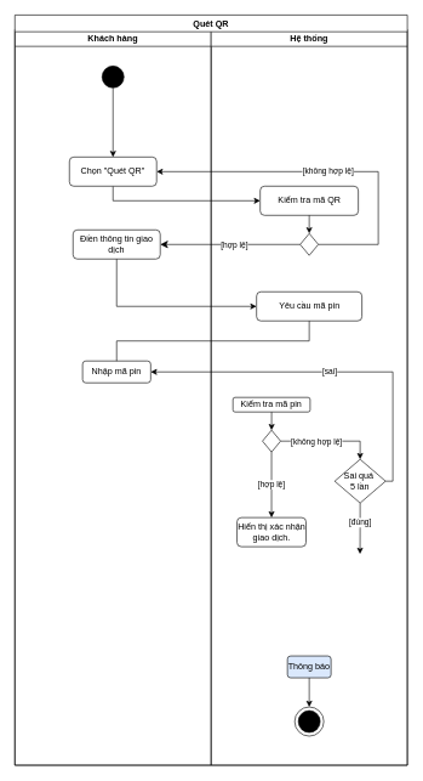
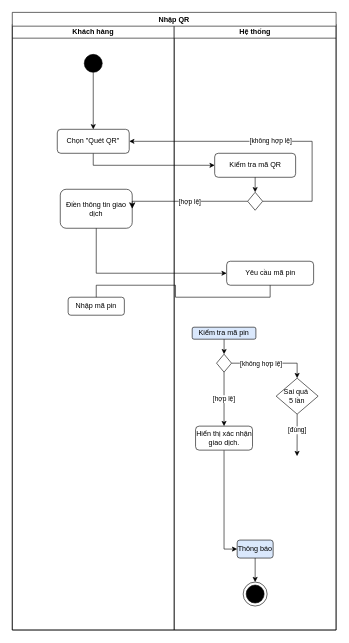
- <mxCell id="6" value="Quét QR" style="swimlane;whiteSpace=wrap;html=1;" vertex="1" parent="1"><mxGeometry x="20" y="20" width="540" height="1030" as="geometry" /></mxCell>
+ <mxCell id="6" value="Nhập QR" style="swimlane;whiteSpace=wrap;html=1;" vertex="1" parent="1"><mxGeometry x="20" y="20" width="540" height="1030" as="geometry" /></mxCell>
- <mxCell id="10" value="Điền thông tin giao dịch" style="rounded=1;whiteSpace=wrap;html=1;fontSize=12;glass=0;strokeWidth=1;shadow=0;" vertex="1" parent="6"><mxGeometry x="80.01" y="295" width="120" height="40" as="geometry" /></mxCell>
+ <mxCell id="10" value="Điền thông tin giao dịch" style="rounded=1;whiteSpace=wrap;html=1;fontSize=12;glass=0;strokeWidth=1;shadow=0;" vertex="1" parent="6"><mxGeometry x="80.01" y="295" width="120" height="65" as="geometry" /></mxCell>
- <mxCell id="26" value="Yêu cầu mã pin" style="rounded=1;whiteSpace=wrap;html=1;fontSize=12;glass=0;strokeWidth=1;shadow=0;" vertex="1" parent="6"><mxGeometry x="332.5" y="380" width="145" height="40" as="geometry" /></mxCell>
+ <mxCell id="26" value="Yêu cầu mã pin" style="rounded=1;whiteSpace=wrap;html=1;fontSize=12;glass=0;strokeWidth=1;shadow=0;" vertex="1" parent="6"><mxGeometry x="357.5" y="415" width="145" height="40" as="geometry" /></mxCell>
- <mxCell id="31" style="edgeStyle=orthogonalEdgeStyle;rounded=0;orthogonalLoop=1;jettySize=auto;html=1;exitX=1;exitY=0.5;exitDx=0;exitDy=0;entryX=1;entryY=0.5;entryDx=0;entryDy=0;" edge="1" parent="6" source="33" target="13"><mxGeometry relative="1" as="geometry"><Array as="points"><mxPoint x="520" y="640" /><mxPoint x="520" y="490" /></Array></mxGeometry></mxCell>
- <mxCell id="32" value="[sai]" style="edgeLabel;html=1;align=center;verticalAlign=middle;resizable=0;points=[];" vertex="1" connectable="0" parent="31"><mxGeometry x="0.006" y="-1" relative="1" as="geometry"><mxPoint as="offset" /></mxGeometry></mxCell>
- <mxCell id="14" value="Kiểm tra mã pin" style="rounded=1;whiteSpace=wrap;html=1;" vertex="1" parent="6"><mxGeometry x="300" y="525" width="106.25" height="20" as="geometry" /></mxCell>
+ <mxCell id="14" value="Kiểm tra mã pin" style="rounded=1;whiteSpace=wrap;html=1;fillColor=#dae8fc;" vertex="1" parent="6"><mxGeometry x="300" y="525" width="106.25" height="20" as="geometry" /></mxCell>
+ <mxCell id="19" style="edgeStyle=orthogonalEdgeStyle;rounded=0;orthogonalLoop=1;jettySize=auto;html=1;exitX=0.5;exitY=1;exitDx=0;exitDy=0;entryX=0;entryY=0.5;entryDx=0;entryDy=0;" edge="1" parent="6" source="20" target="34"><mxGeometry relative="1" as="geometry"><mxPoint x="387.13" y="835" as="targetPoint" /></mxGeometry></mxCell>
